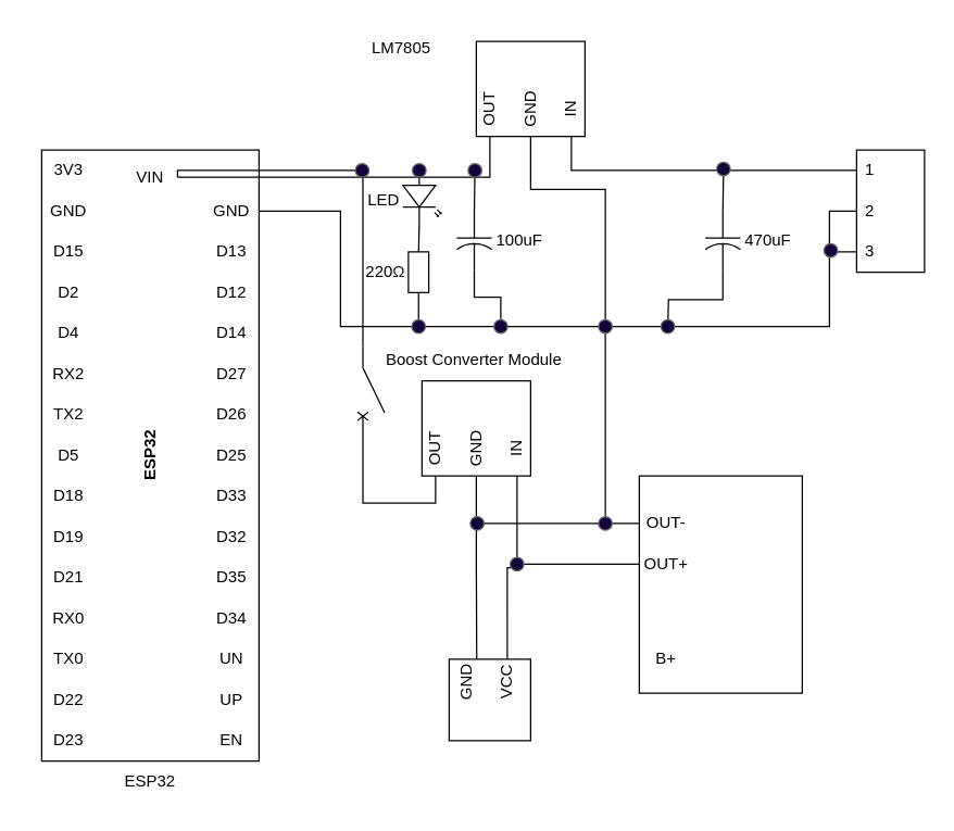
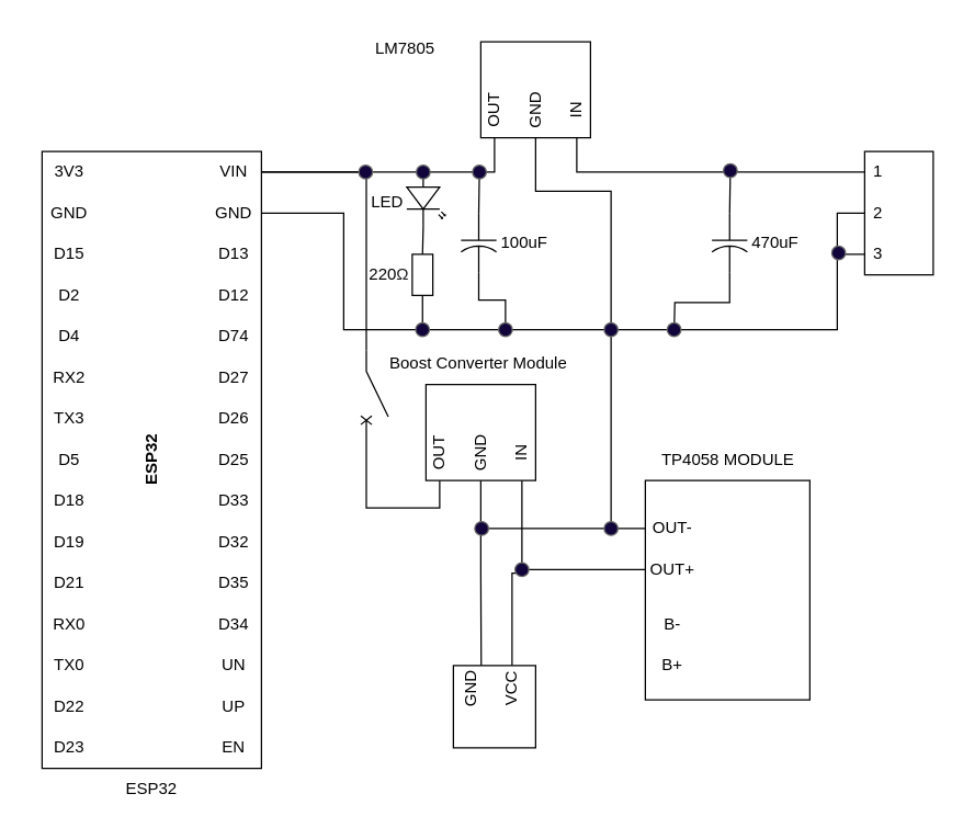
- <mxCell id="4" value="VIN" style="text;html=1;strokeColor=none;fillColor=none;align=center;verticalAlign=middle;whiteSpace=wrap;rounded=0;" vertex="1" parent="1"><mxGeometry x="90" y="115" width="40" height="30" as="geometry" /></mxCell>
+ <mxCell id="4" value="VIN" style="text;html=1;strokeColor=none;fillColor=none;align=center;verticalAlign=middle;whiteSpace=wrap;rounded=0;" vertex="1" parent="1"><mxGeometry x="150" y="110" width="40" height="30" as="geometry" /></mxCell>
- <mxCell id="13" value="D14" style="text;html=1;strokeColor=none;fillColor=none;align=center;verticalAlign=middle;whiteSpace=wrap;rounded=0;" vertex="1" parent="1"><mxGeometry x="140" y="230" width="60" height="30" as="geometry" /></mxCell>
+ <mxCell id="13" value="D74" style="text;html=1;strokeColor=none;fillColor=none;align=center;verticalAlign=middle;whiteSpace=wrap;rounded=0;" vertex="1" parent="1"><mxGeometry x="140" y="230" width="60" height="30" as="geometry" /></mxCell>
- <mxCell id="16" value="TX2" style="text;html=1;strokeColor=none;fillColor=none;align=center;verticalAlign=middle;whiteSpace=wrap;rounded=0;" vertex="1" parent="1"><mxGeometry x="20" y="290" width="60" height="30" as="geometry" /></mxCell>
+ <mxCell id="16" value="TX3" style="text;html=1;strokeColor=none;fillColor=none;align=center;verticalAlign=middle;whiteSpace=wrap;rounded=0;" vertex="1" parent="1"><mxGeometry x="20" y="290" width="60" height="30" as="geometry" /></mxCell>
+ <mxCell id="95" value="TP4058 MODULE" style="text;html=1;strokeColor=none;fillColor=none;align=center;verticalAlign=middle;whiteSpace=wrap;rounded=0;" vertex="1" parent="1"><mxGeometry x="480.5" y="320" width="99" height="30" as="geometry" /></mxCell>
+ <mxCell id="58" value="B-" style="text;html=1;strokeColor=none;fillColor=none;align=center;verticalAlign=middle;whiteSpace=wrap;rounded=0;" vertex="1" parent="1"><mxGeometry x="470" y="440" width="40" height="30" as="geometry" /></mxCell>
